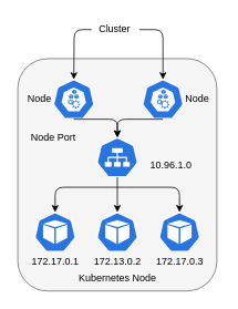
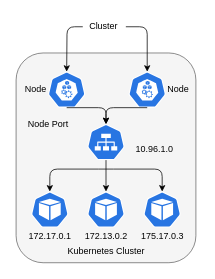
- <mxCell id="11" value="172.17.0.3" style="text;html=1;strokeColor=none;fillColor=none;align=center;verticalAlign=middle;whiteSpace=wrap;rounded=0;" parent="1" vertex="1"><mxGeometry x="188.5" y="305" width="55" height="20" as="geometry" /></mxCell>
+ <mxCell id="11" value="175.17.0.3" style="text;html=1;strokeColor=none;fillColor=none;align=center;verticalAlign=middle;whiteSpace=wrap;rounded=0;" parent="1" vertex="1"><mxGeometry x="188.5" y="305" width="55" height="20" as="geometry" /></mxCell>
- <mxCell id="12" value="Kubernetes Node" style="text;html=1;strokeColor=none;fillColor=none;align=center;verticalAlign=middle;whiteSpace=wrap;rounded=0;" parent="1" vertex="1"><mxGeometry x="83.5" y="320" width="115" height="30" as="geometry" /></mxCell>
+ <mxCell id="12" value="Kubernetes Cluster" style="text;html=1;strokeColor=none;fillColor=none;align=center;verticalAlign=middle;whiteSpace=wrap;rounded=0;" parent="1" vertex="1"><mxGeometry x="83.5" y="320" width="115" height="30" as="geometry" /></mxCell>
